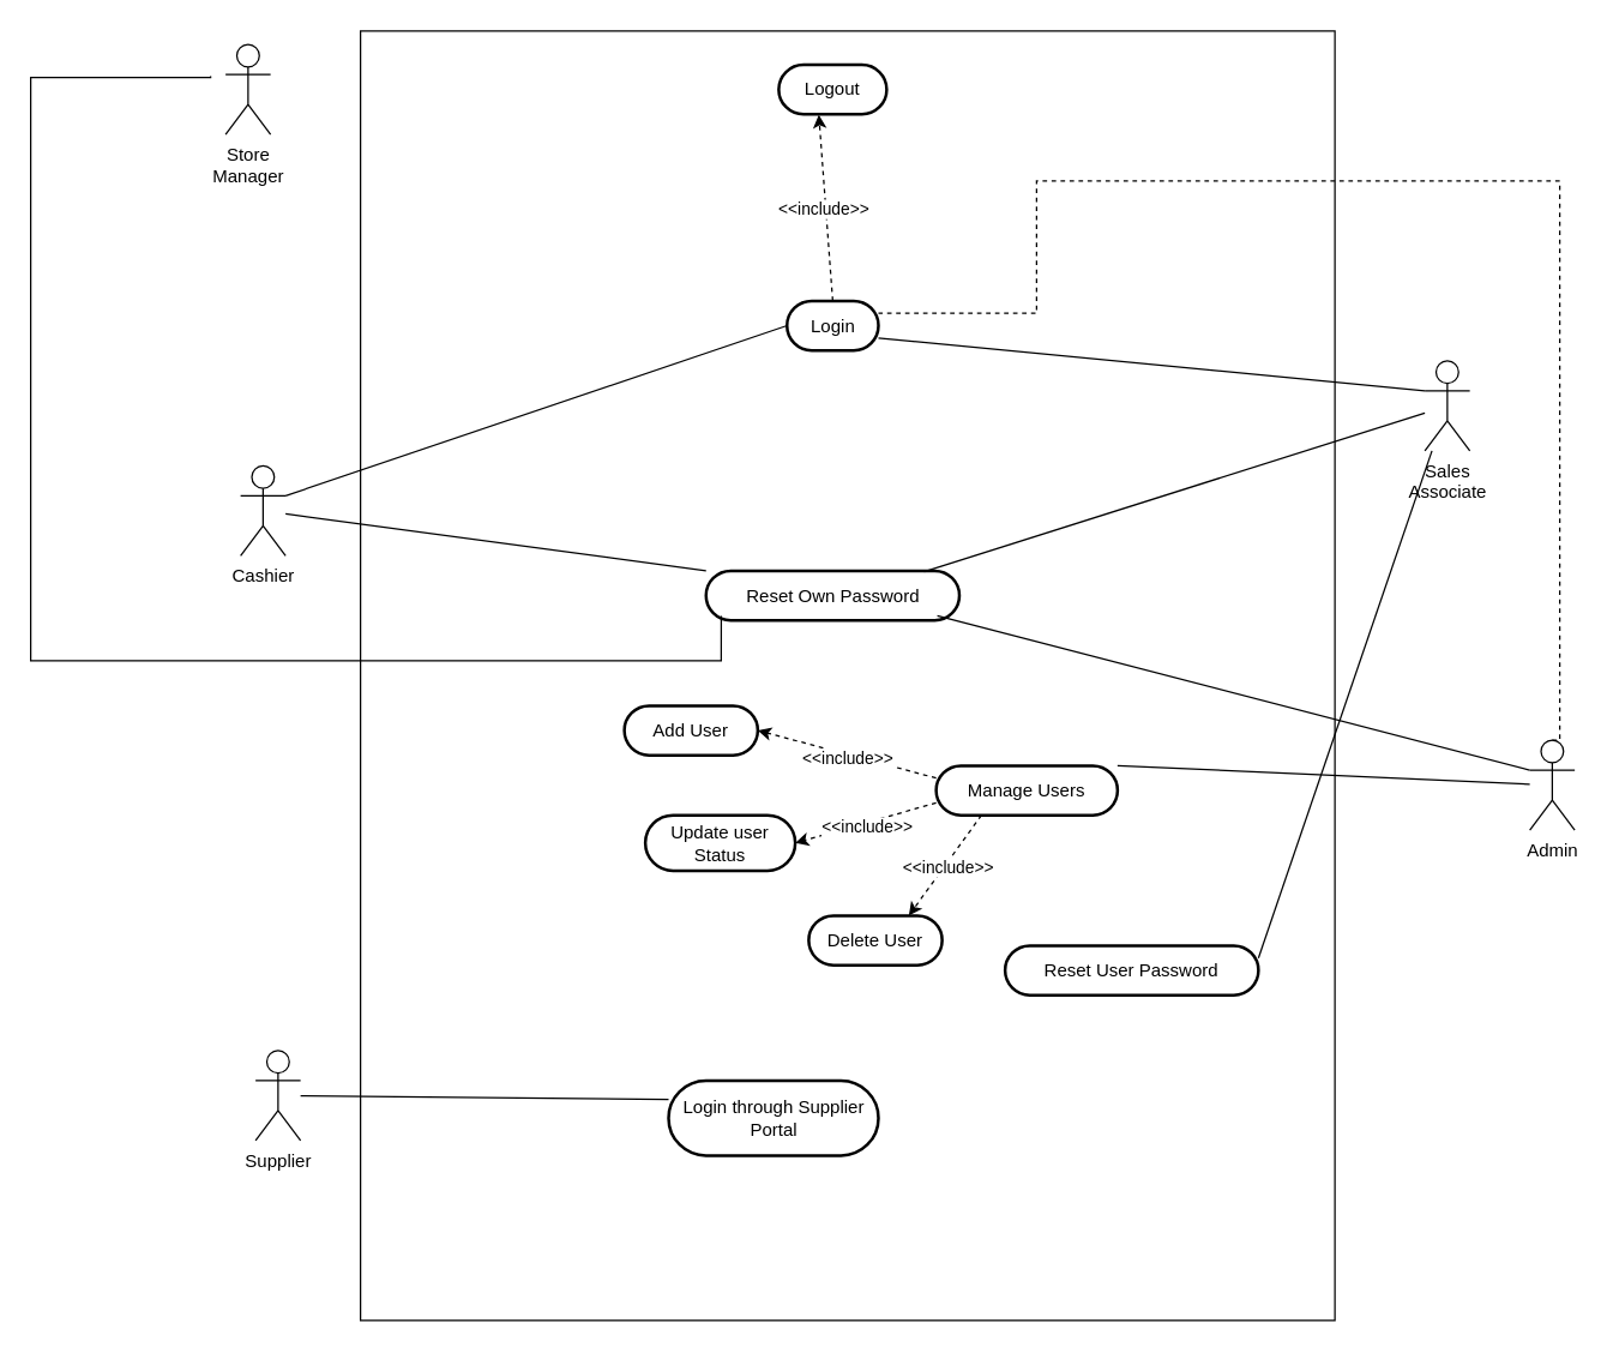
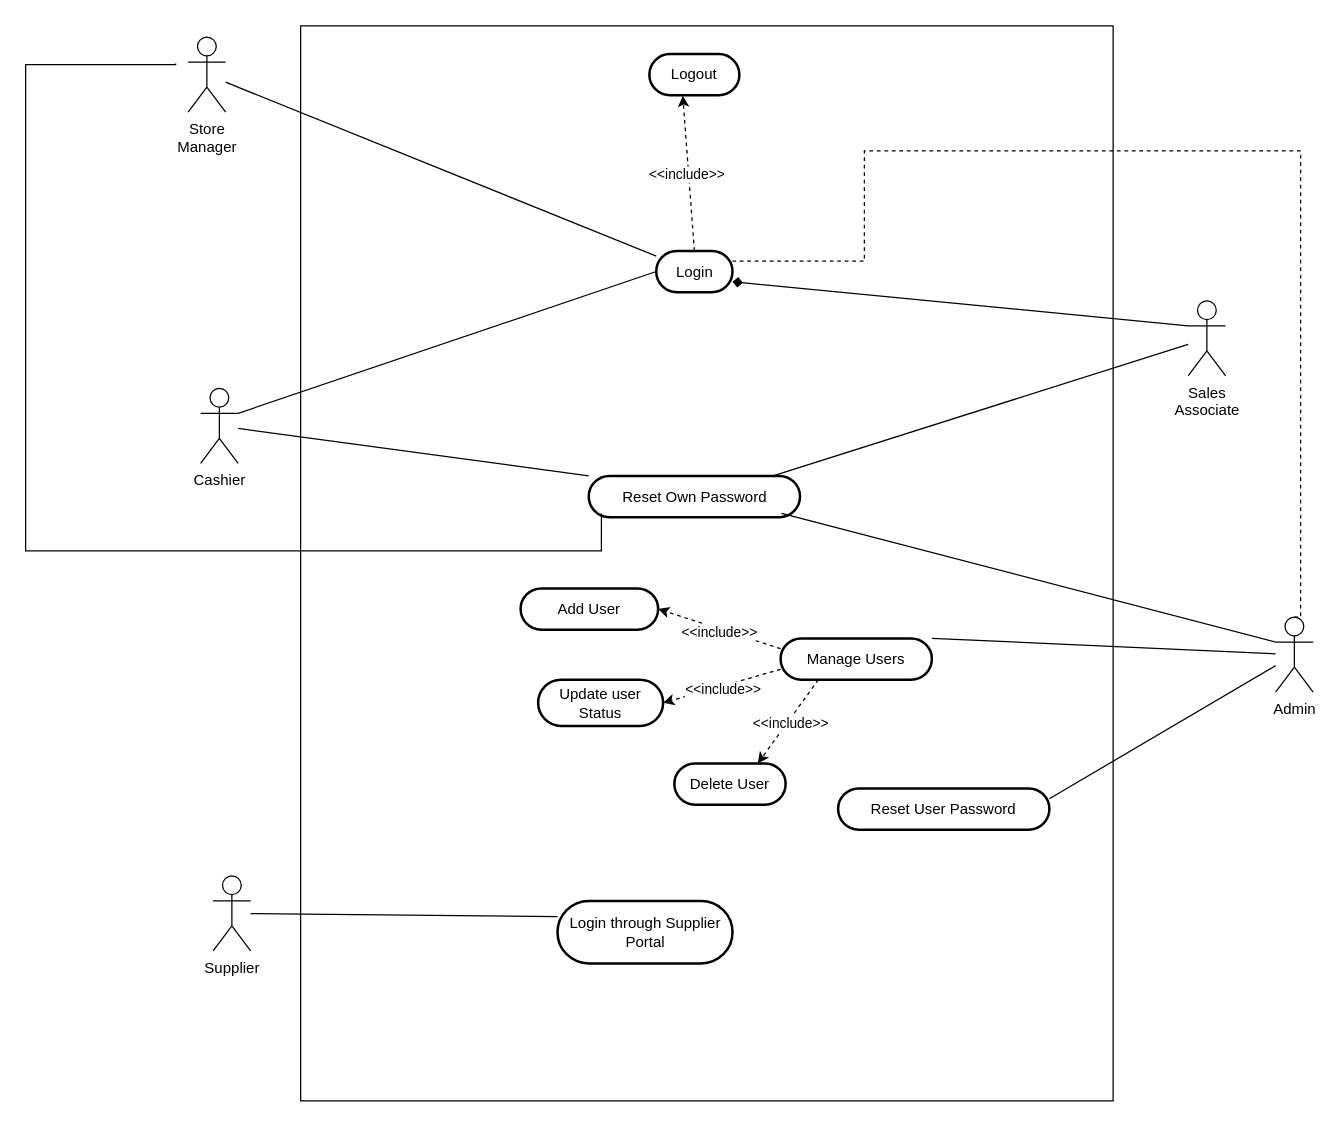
+ <mxCell id="15" value="" style="endArrow=none;html=1;rounded=0;" edge="1" parent="1" source="12" target="3"><mxGeometry width="50" height="50" relative="1" as="geometry"><mxPoint x="510" y="290" as="sourcePoint" /><mxPoint x="560" y="240" as="targetPoint" /></mxGeometry></mxCell>
- <mxCell id="34" value="" style="endArrow=none;html=1;rounded=0;entryX=1;entryY=0.75;entryDx=0;entryDy=0;exitX=0;exitY=0.333;exitDx=0;exitDy=0;exitPerimeter=0;" edge="1" parent="1" source="11" target="3"><mxGeometry width="50" height="50" relative="1" as="geometry"><mxPoint x="590" y="520" as="sourcePoint" /><mxPoint x="640" y="470" as="targetPoint" /></mxGeometry></mxCell>
+ <mxCell id="34" value="" style="endArrow=diamond;html=1;rounded=0;entryX=1;entryY=0.75;entryDx=0;entryDy=0;exitX=0;exitY=0.333;exitDx=0;exitDy=0;exitPerimeter=0;" edge="1" parent="1" source="11" target="3"><mxGeometry width="50" height="50" relative="1" as="geometry"><mxPoint x="590" y="520" as="sourcePoint" /><mxPoint x="640" y="470" as="targetPoint" /></mxGeometry></mxCell>
- <mxCell id="24" value="" style="endArrow=none;html=1;rounded=0;exitX=1;exitY=0.25;exitDx=0;exitDy=0;" edge="1" parent="1" source="8" target="11"><mxGeometry width="50" height="50" relative="1" as="geometry"><mxPoint x="590" y="600" as="sourcePoint" /><mxPoint x="640" y="550" as="targetPoint" /></mxGeometry></mxCell>
+ <mxCell id="24" value="" style="endArrow=none;html=1;rounded=0;exitX=1;exitY=0.25;exitDx=0;exitDy=0;" edge="1" parent="1" source="8" target="9"><mxGeometry width="50" height="50" relative="1" as="geometry"><mxPoint x="590" y="600" as="sourcePoint" /><mxPoint x="640" y="550" as="targetPoint" /></mxGeometry></mxCell>
- <mxCell id="32" value="Add User" style="rounded=1;whiteSpace=wrap;arcSize=50;strokeWidth=2;" vertex="1" parent="1"><mxGeometry x="416" y="470" width="89" height="33" as="geometry" /></mxCell>
+ <mxCell id="32" value="Add User" style="rounded=1;whiteSpace=wrap;arcSize=50;strokeWidth=2;" vertex="1" parent="1"><mxGeometry x="416" y="470" width="110" height="33" as="geometry" /></mxCell>
